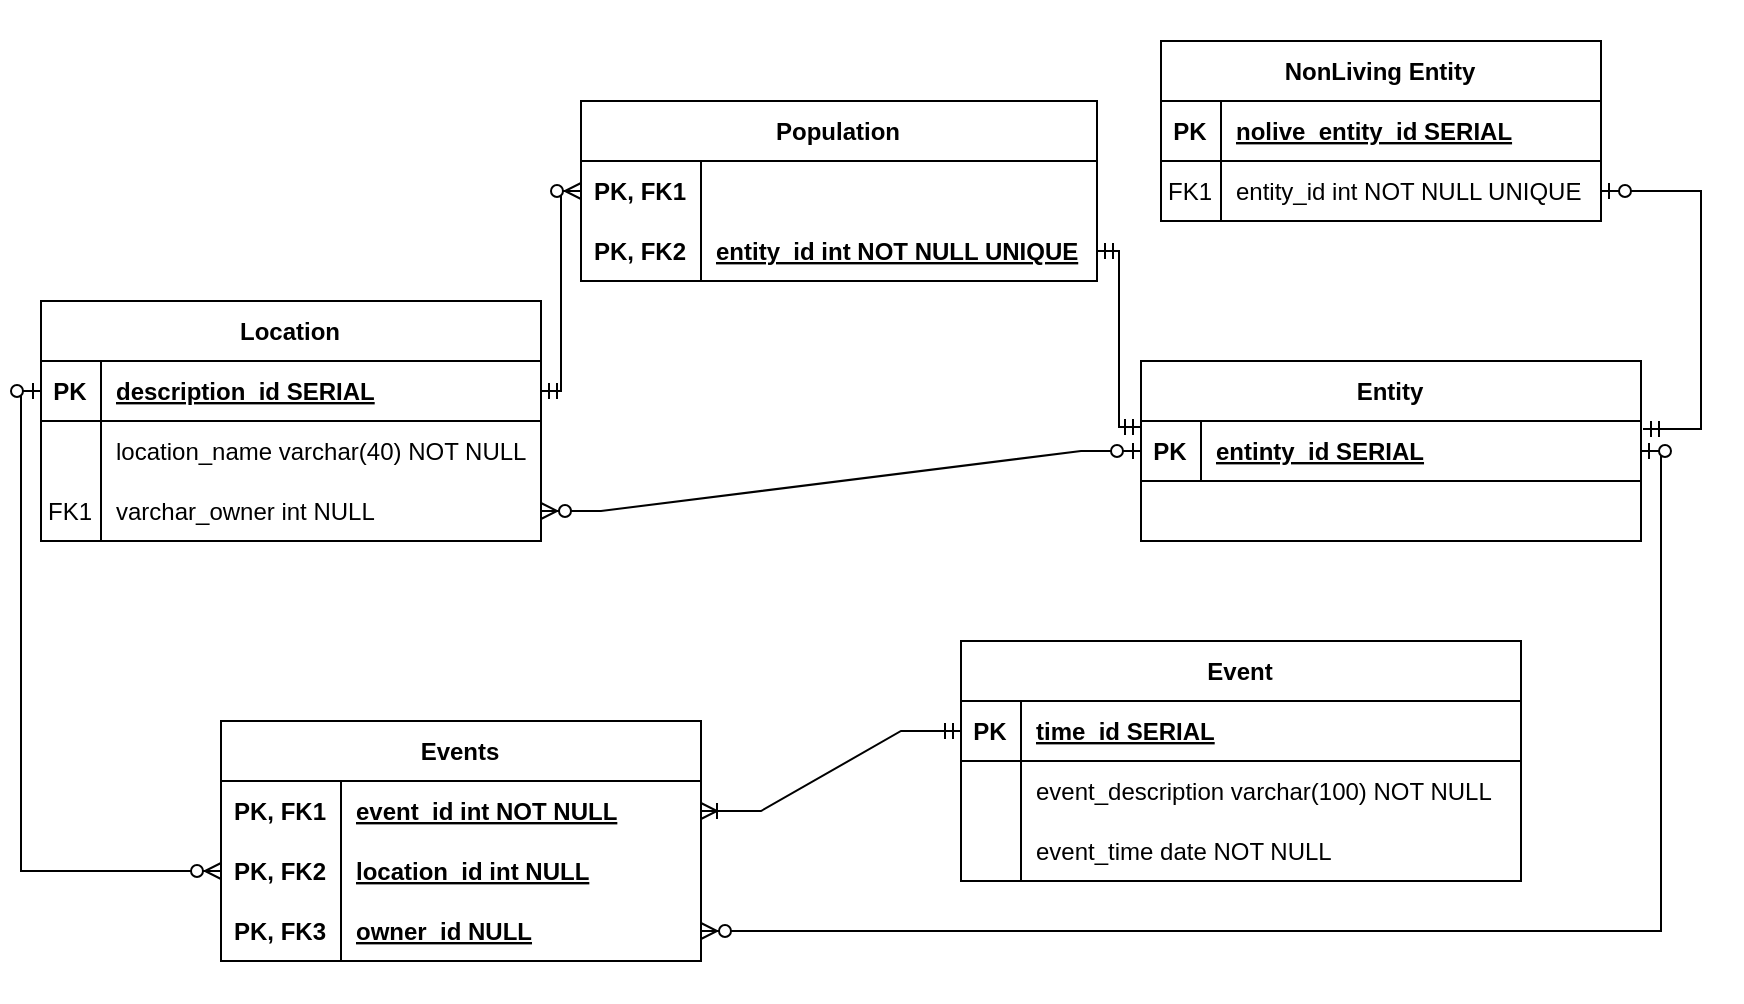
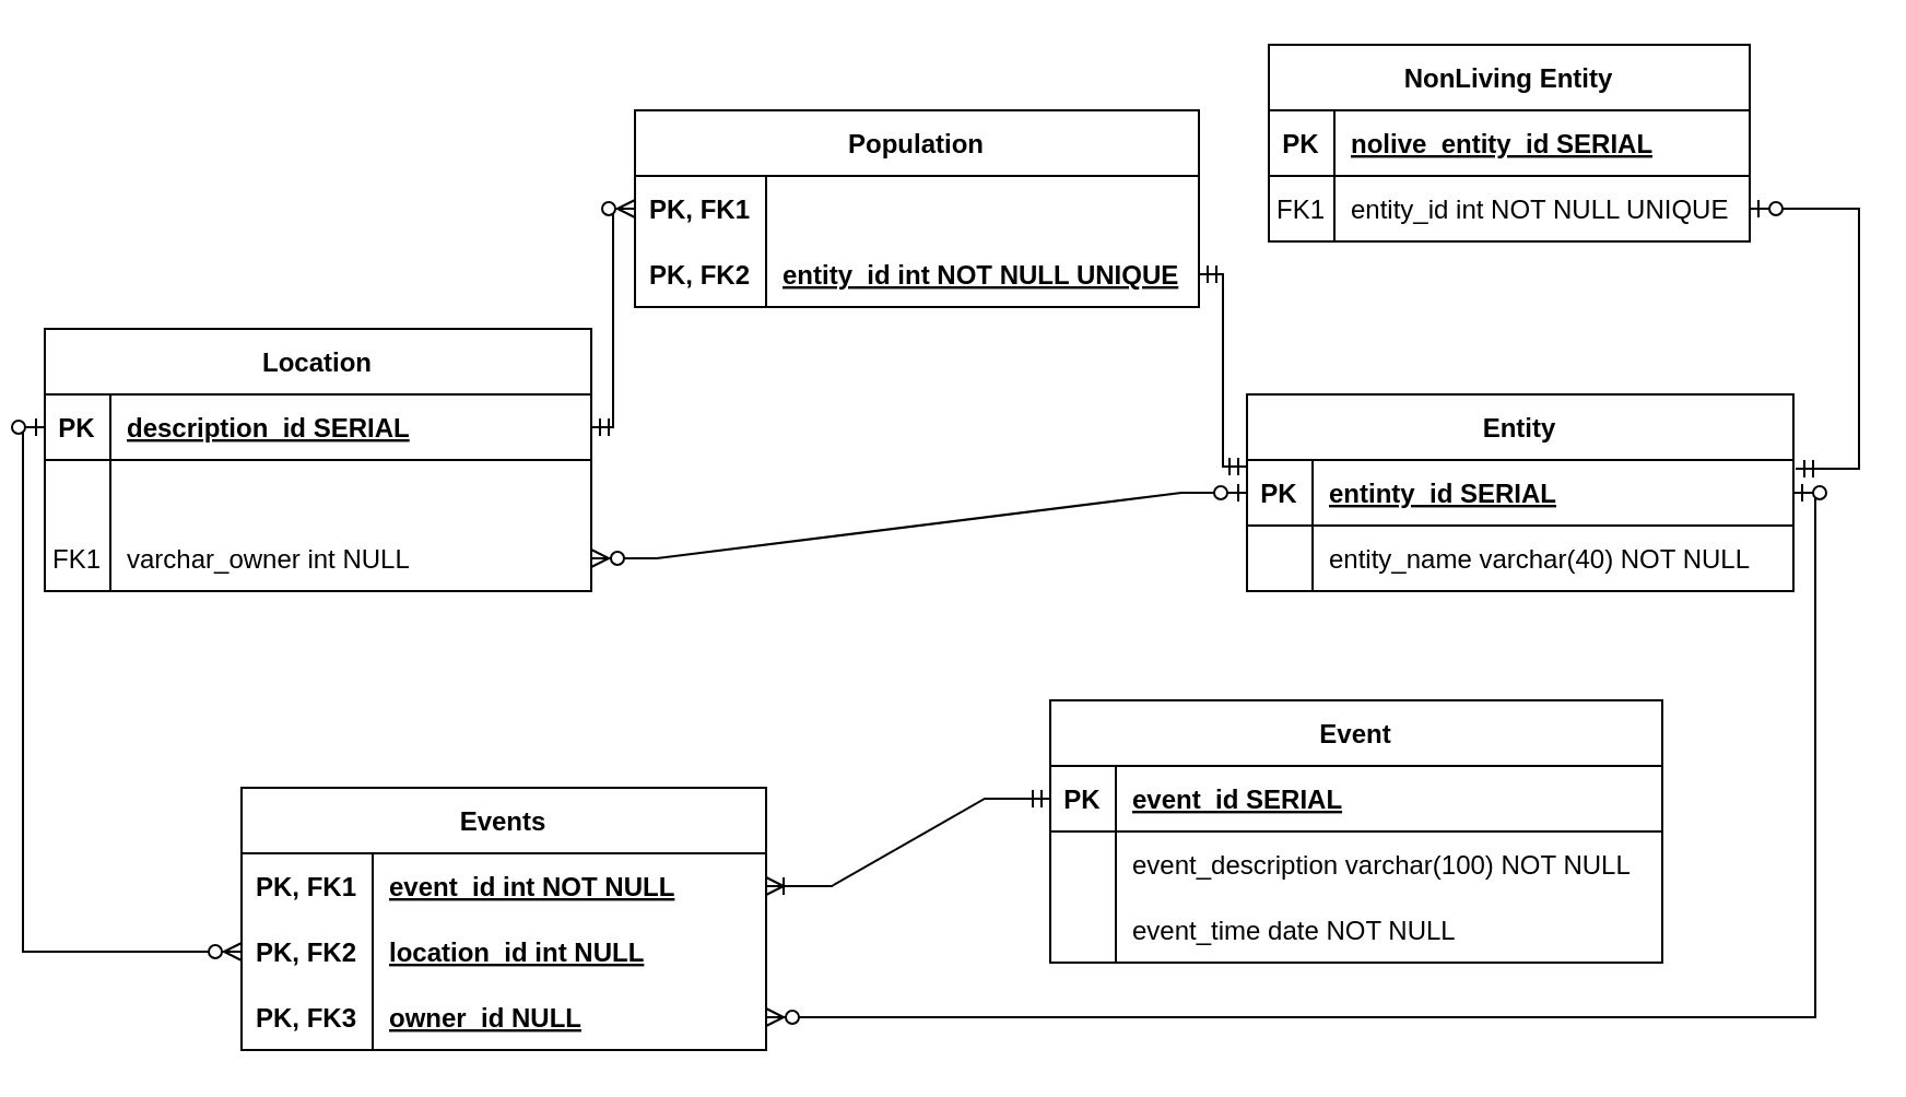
- <mxCell id="21" value="location_name varchar(40) NOT NULL" style="shape=partialRectangle;overflow=hidden;connectable=0;fillColor=none;top=0;left=0;bottom=0;right=0;align=left;spacingLeft=6;" parent="19" vertex="1"><mxGeometry x="30" width="220" height="30" as="geometry"><mxRectangle width="220" height="30" as="alternateBounds" /></mxGeometry></mxCell>
+ <mxCell id="8" value="entity_name varchar(40) NOT NULL" style="shape=partialRectangle;overflow=hidden;connectable=0;fillColor=none;top=0;left=0;bottom=0;right=0;align=left;spacingLeft=6;" parent="6" vertex="1"><mxGeometry x="30" width="220" height="30" as="geometry"><mxRectangle width="220" height="30" as="alternateBounds" /></mxGeometry></mxCell>
- <mxCell id="38" value="time_id SERIAL" style="shape=partialRectangle;connectable=0;fillColor=none;top=0;left=0;bottom=0;right=0;align=left;spacingLeft=6;fontStyle=5;overflow=hidden;" parent="36" vertex="1"><mxGeometry x="30" width="250" height="30" as="geometry"><mxRectangle width="250" height="30" as="alternateBounds" /></mxGeometry></mxCell>
+ <mxCell id="38" value="event_id SERIAL" style="shape=partialRectangle;connectable=0;fillColor=none;top=0;left=0;bottom=0;right=0;align=left;spacingLeft=6;fontStyle=5;overflow=hidden;" parent="36" vertex="1"><mxGeometry x="30" width="250" height="30" as="geometry"><mxRectangle width="250" height="30" as="alternateBounds" /></mxGeometry></mxCell>
